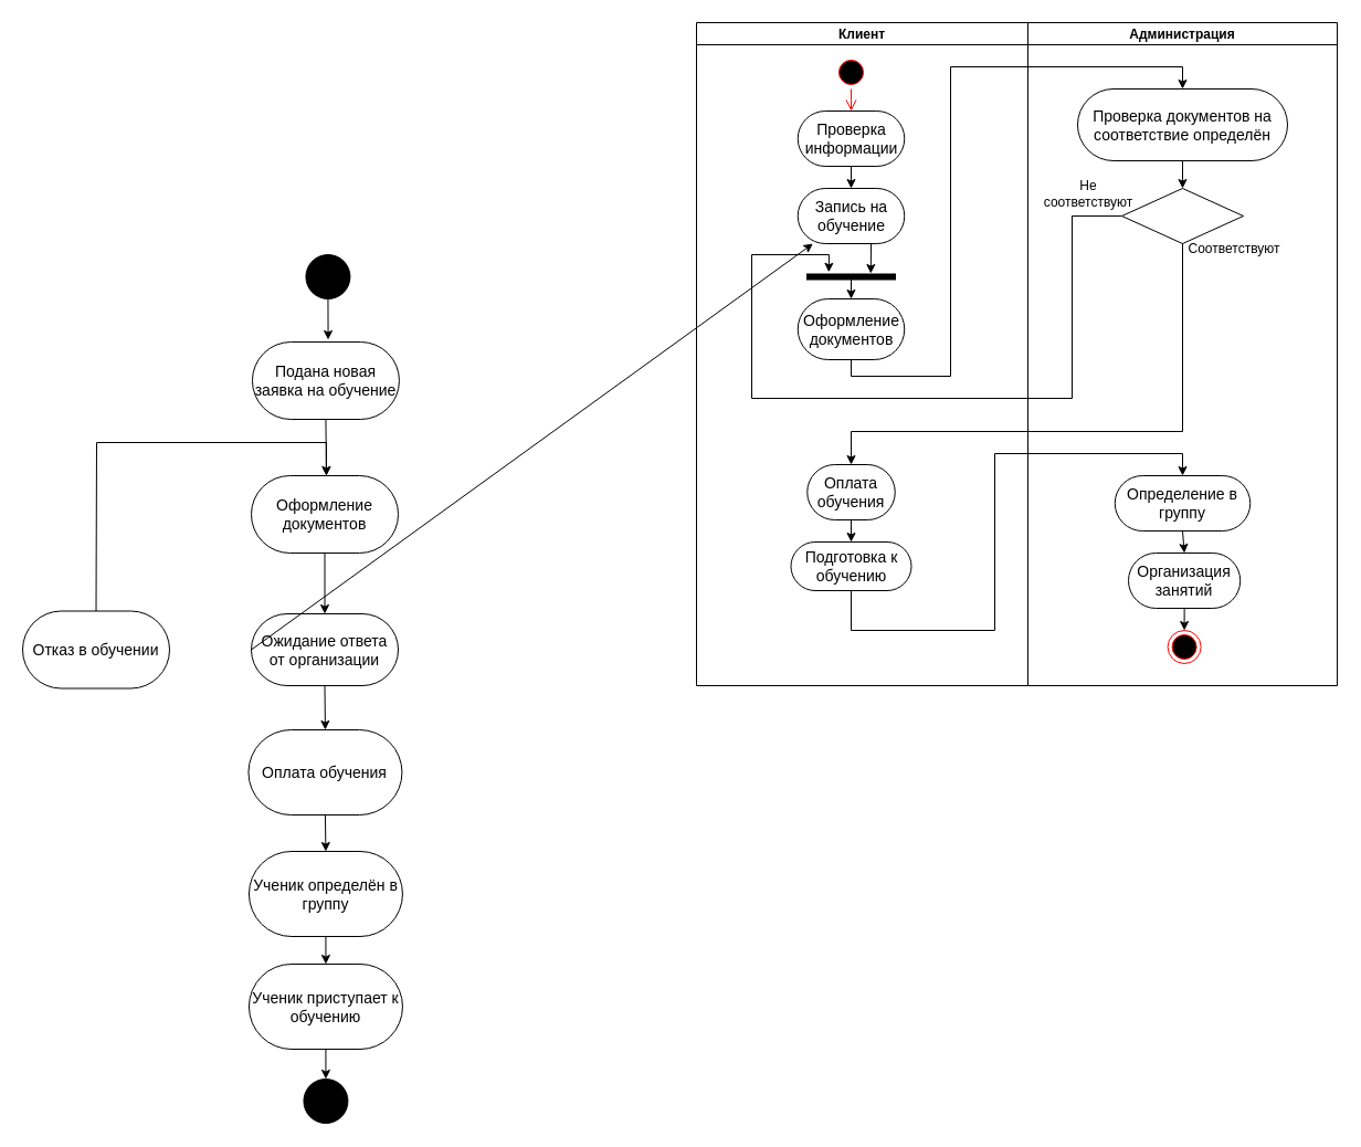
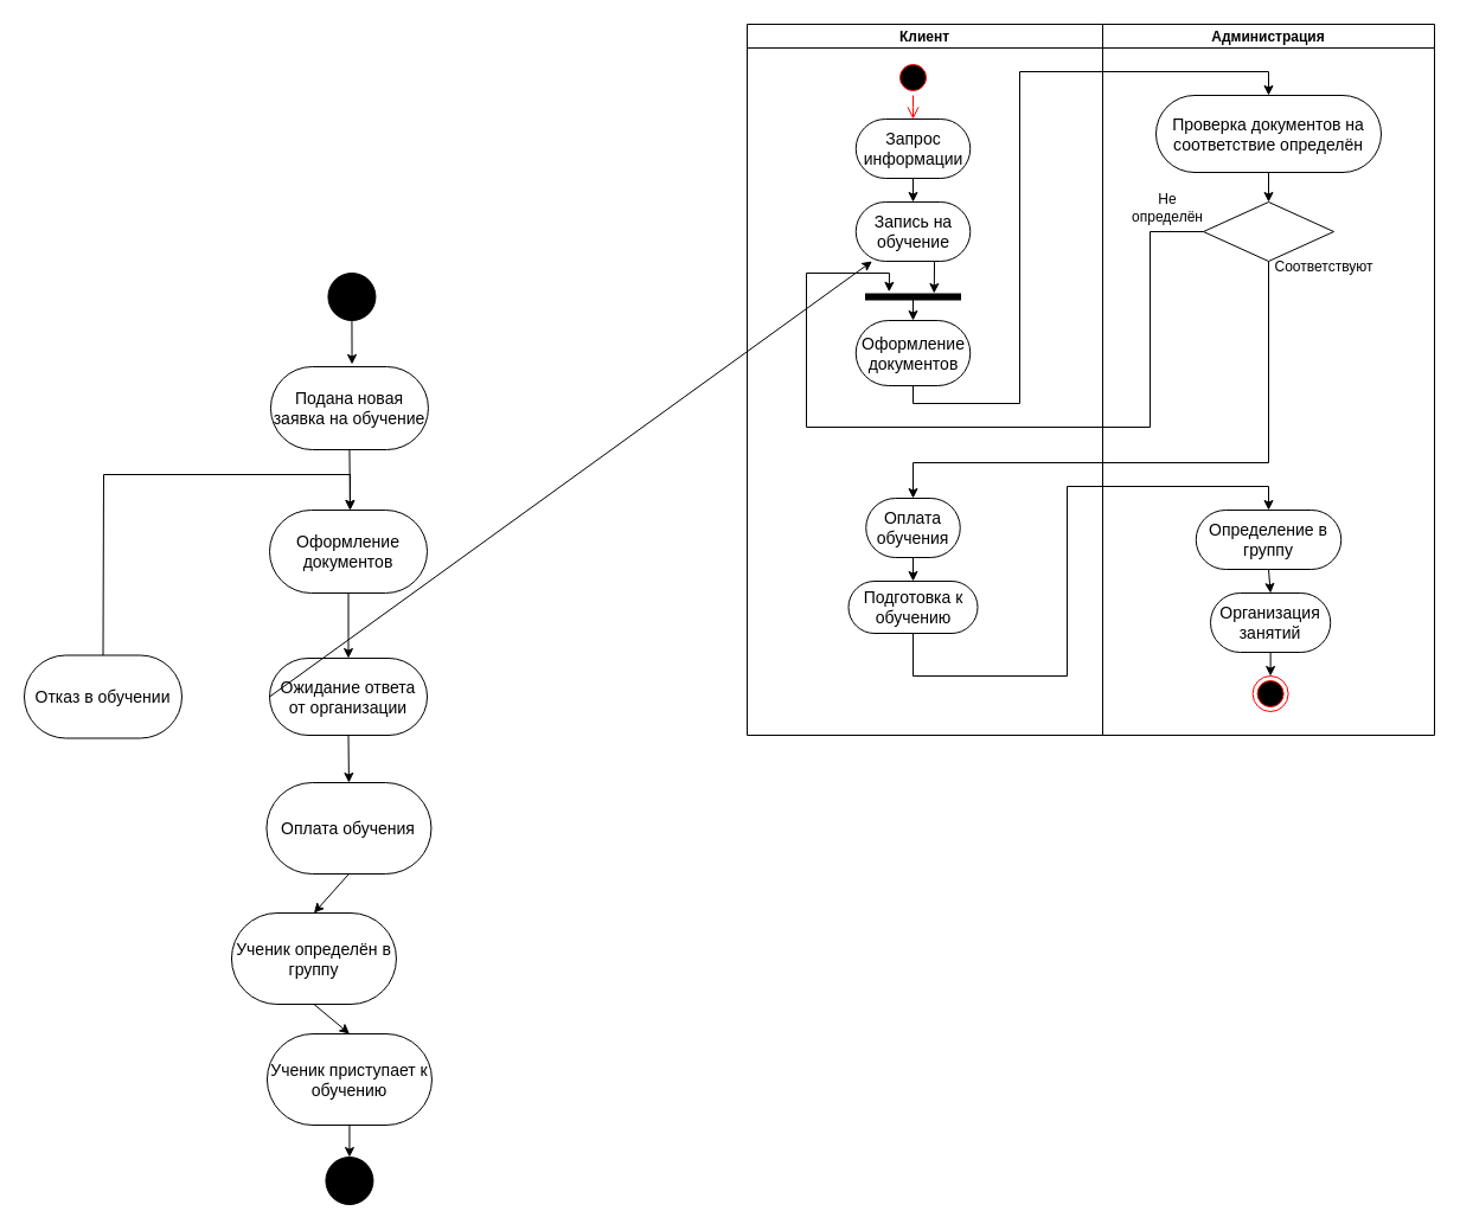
- <mxCell id="18" value="&lt;font style=&quot;font-size: 14px;&quot;&gt;Проверка информации&lt;/font&gt;" style="rounded=1;whiteSpace=wrap;html=1;arcSize=50;" vertex="1" parent="15"><mxGeometry x="91.75" y="80" width="96.5" height="50" as="geometry" /></mxCell>
+ <mxCell id="18" value="&lt;font style=&quot;font-size: 14px;&quot;&gt;Запрос информации&lt;/font&gt;" style="rounded=1;whiteSpace=wrap;html=1;arcSize=50;" vertex="1" parent="15"><mxGeometry x="91.75" y="80" width="96.5" height="50" as="geometry" /></mxCell>
- <mxCell id="37" value="Не соответствуют" style="text;html=1;align=center;verticalAlign=middle;whiteSpace=wrap;rounded=0;" vertex="1" parent="28"><mxGeometry x="25" y="140" width="60" height="30" as="geometry" /></mxCell>
+ <mxCell id="37" value="Не определён" style="text;html=1;align=center;verticalAlign=middle;whiteSpace=wrap;rounded=0;" vertex="1" parent="28"><mxGeometry x="25" y="140" width="60" height="30" as="geometry" /></mxCell>
- <mxCell id="11" value="&lt;font style=&quot;font-size: 14px;&quot;&gt;Ученик определён в группу&lt;/font&gt;" style="rounded=1;whiteSpace=wrap;html=1;arcSize=50;" vertex="1" parent="1"><mxGeometry x="224.94" y="770" width="139" height="77" as="geometry" /></mxCell>
+ <mxCell id="11" value="&lt;font style=&quot;font-size: 14px;&quot;&gt;Ученик определён в группу&lt;/font&gt;" style="rounded=1;whiteSpace=wrap;html=1;arcSize=50;" vertex="1" parent="1"><mxGeometry x="194.94" y="770" width="139" height="77" as="geometry" /></mxCell>
